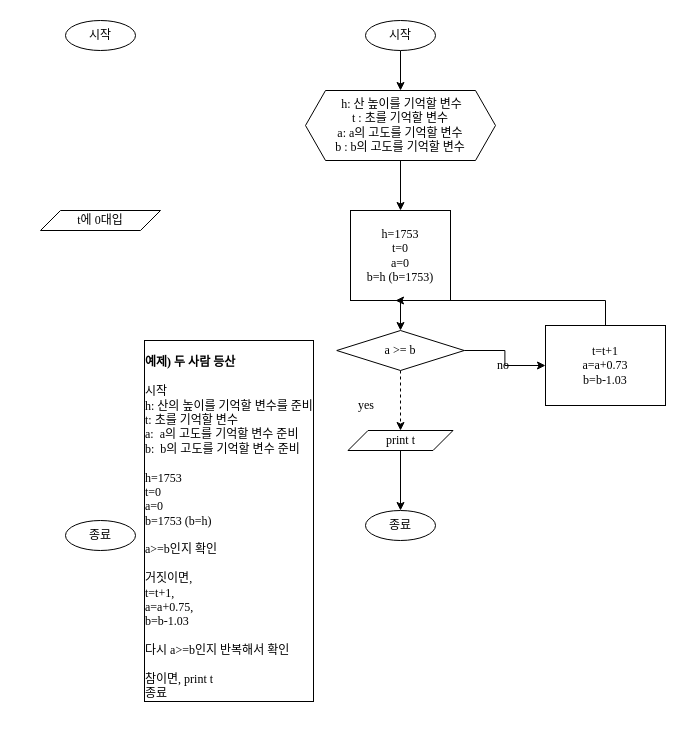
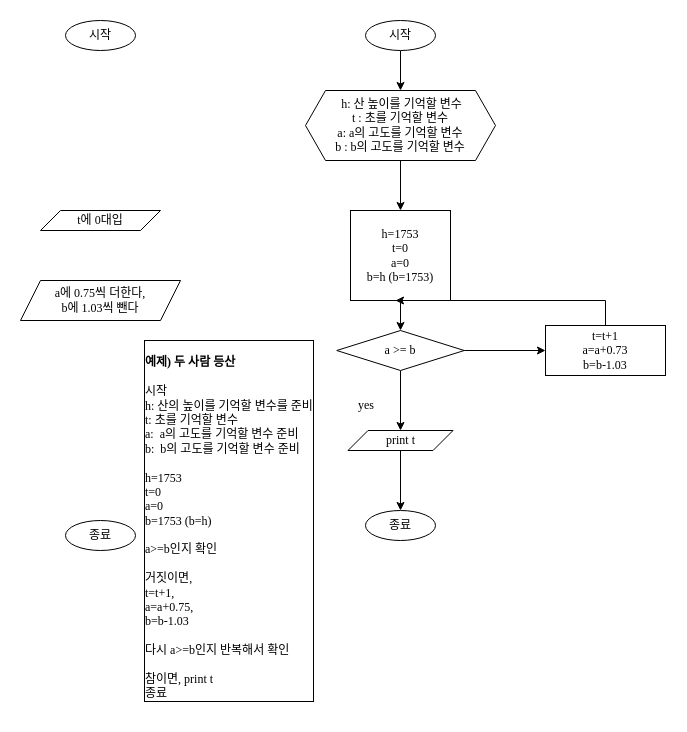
+ <mxCell id="5" value="a에 0.75씩 더한다,&lt;br&gt;b에 1.03씩 뺀다" style="shape=parallelogram;perimeter=parallelogramPerimeter;whiteSpace=wrap;html=1;fixedSize=1;fontFamily=Verdana;" vertex="1" parent="1"><mxGeometry x="20" y="280" width="160" height="40" as="geometry" /></mxCell>
- <mxCell id="21" value="no" style="text;html=1;strokeColor=none;fillColor=none;align=center;verticalAlign=middle;whiteSpace=wrap;rounded=0;fontFamily=Verdana;" vertex="1" parent="1"><mxGeometry x="485" y="350" width="36" height="30" as="geometry" /></mxCell>
- <mxCell id="20" value="t=t+1&lt;br&gt;a=a+0.73&lt;br&gt;b=b-1.03" style="rounded=0;whiteSpace=wrap;html=1;fontFamily=Verdana;" vertex="1" parent="1"><mxGeometry x="545" y="325" width="120" height="80" as="geometry" /></mxCell>
+ <mxCell id="20" value="t=t+1&lt;br&gt;a=a+0.73&lt;br&gt;b=b-1.03" style="rounded=0;whiteSpace=wrap;html=1;fontFamily=Verdana;" vertex="1" parent="1"><mxGeometry x="545" y="325" width="120" height="50" as="geometry" /></mxCell>
- <mxCell id="13" style="edgeStyle=orthogonalEdgeStyle;rounded=0;orthogonalLoop=1;jettySize=auto;html=1;exitX=0.5;exitY=1;exitDx=0;exitDy=0;entryX=0.5;entryY=0;entryDx=0;entryDy=0;fontFamily=Verdana;dashed=1;" edge="1" parent="1" source="15" target="17"><mxGeometry relative="1" as="geometry" /></mxCell>
+ <mxCell id="13" style="edgeStyle=orthogonalEdgeStyle;rounded=0;orthogonalLoop=1;jettySize=auto;html=1;exitX=0.5;exitY=1;exitDx=0;exitDy=0;entryX=0.5;entryY=0;entryDx=0;entryDy=0;fontFamily=Verdana;" edge="1" parent="1" source="15" target="17"><mxGeometry relative="1" as="geometry" /></mxCell>
